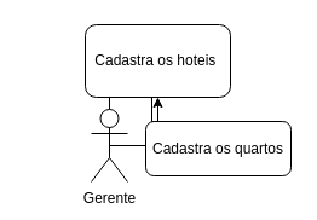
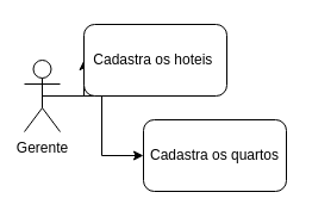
- <mxCell id="4" value="Gerente" style="shape=umlActor;verticalLabelPosition=bottom;verticalAlign=top;html=1;outlineConnect=0;" vertex="1" parent="1"><mxGeometry x="75" y="90" width="30" height="60" as="geometry" /></mxCell>
+ <mxCell id="4" value="Gerente" style="shape=umlActor;verticalLabelPosition=bottom;verticalAlign=top;html=1;outlineConnect=0;" vertex="1" parent="1"><mxGeometry x="20" y="50" width="30" height="60" as="geometry" /></mxCell>
- <mxCell id="6" value="Cadastra os quartos" style="rounded=1;whiteSpace=wrap;html=1;" vertex="1" parent="1"><mxGeometry x="120" y="100" width="120" height="45" as="geometry" /></mxCell>
+ <mxCell id="6" value="Cadastra os quartos" style="rounded=1;whiteSpace=wrap;html=1;" vertex="1" parent="1"><mxGeometry x="120" y="100" width="120" height="60" as="geometry" /></mxCell>
